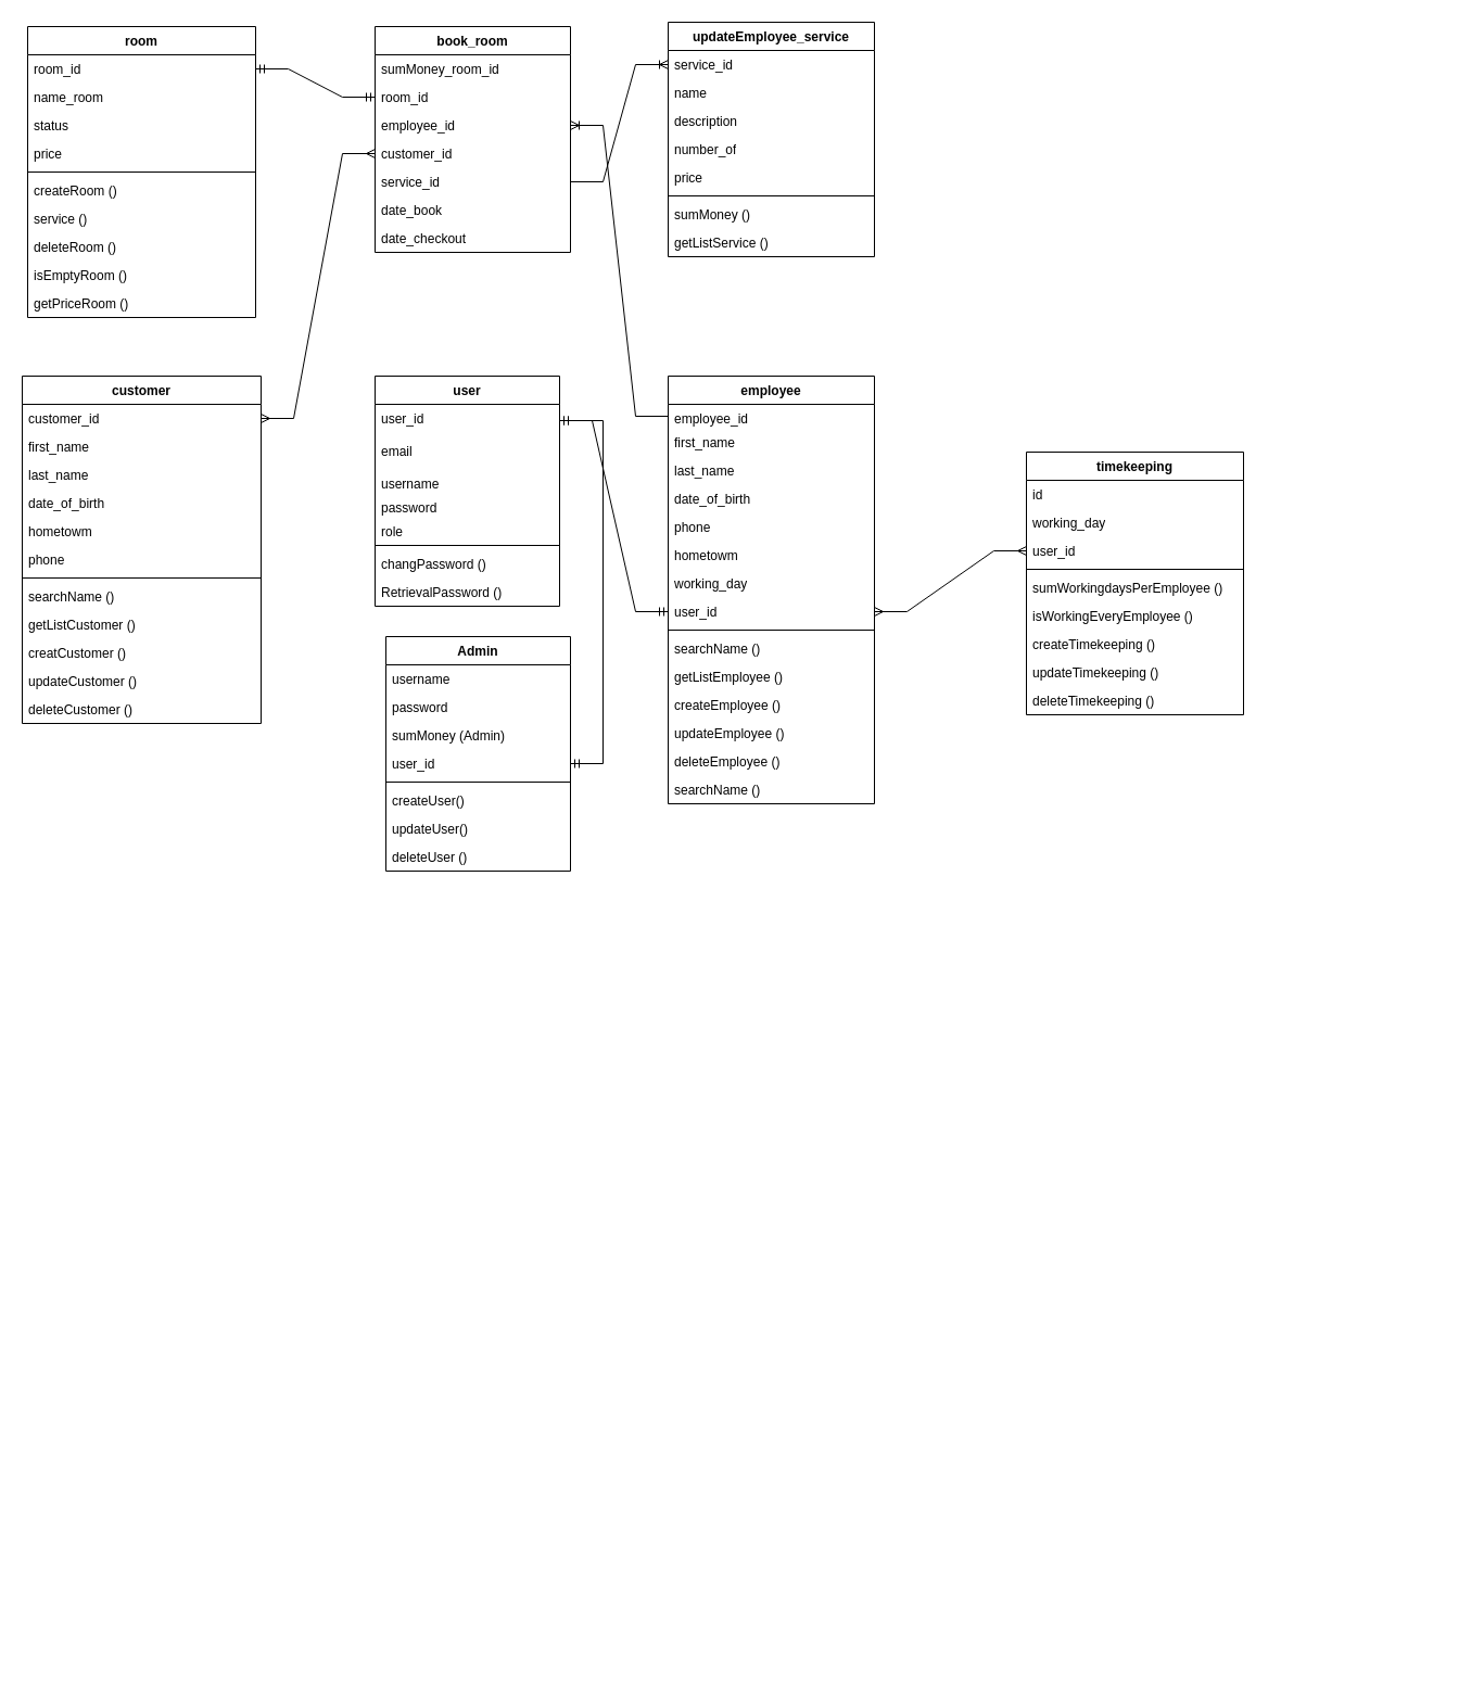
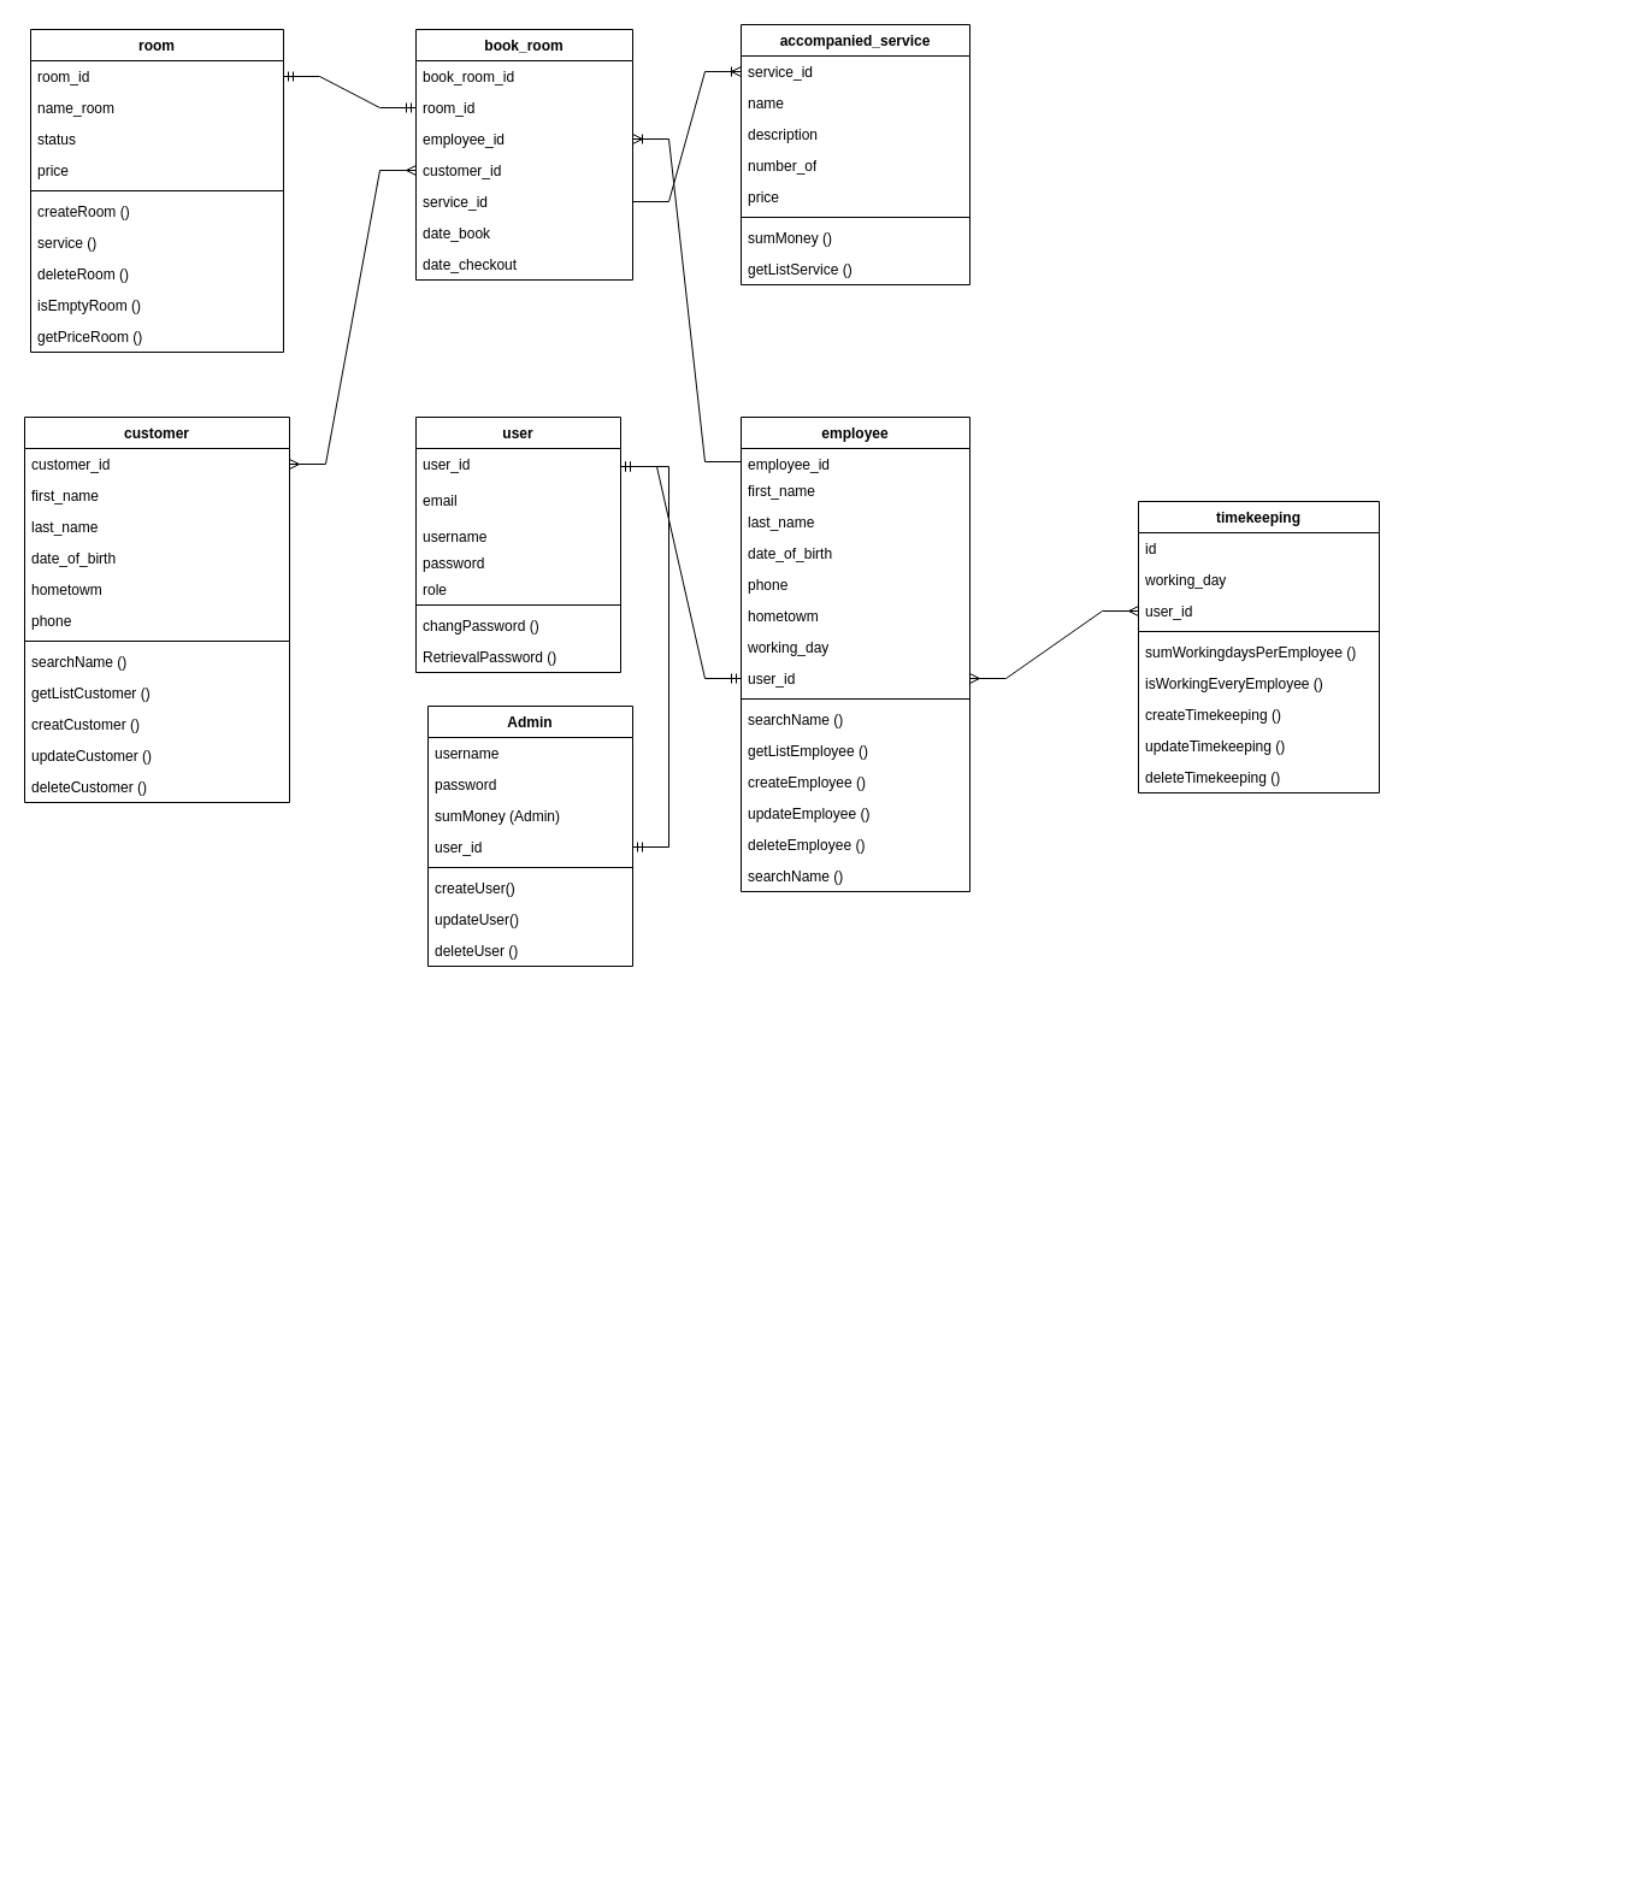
- <mxCell id="64" value="updateEmployee_service" style="swimlane;fontStyle=1;align=center;verticalAlign=top;childLayout=stackLayout;horizontal=1;startSize=26;horizontalStack=0;resizeParent=1;resizeParentMax=0;resizeLast=0;collapsible=1;marginBottom=0;whiteSpace=wrap;html=1;" vertex="1" parent="1"><mxGeometry x="615" y="20" width="190" height="216" as="geometry" /></mxCell>
+ <mxCell id="64" value="accompanied_service" style="swimlane;fontStyle=1;align=center;verticalAlign=top;childLayout=stackLayout;horizontal=1;startSize=26;horizontalStack=0;resizeParent=1;resizeParentMax=0;resizeLast=0;collapsible=1;marginBottom=0;whiteSpace=wrap;html=1;" vertex="1" parent="1"><mxGeometry x="615" y="20" width="190" height="216" as="geometry" /></mxCell>
- <mxCell id="43" value="sumMoney_room_id" style="text;strokeColor=none;fillColor=none;align=left;verticalAlign=top;spacingLeft=4;spacingRight=4;overflow=hidden;rotatable=0;points=[[0,0.5],[1,0.5]];portConstraint=eastwest;whiteSpace=wrap;html=1;" vertex="1" parent="42"><mxGeometry y="26" width="180" height="26" as="geometry" /></mxCell>
+ <mxCell id="43" value="book_room_id" style="text;strokeColor=none;fillColor=none;align=left;verticalAlign=top;spacingLeft=4;spacingRight=4;overflow=hidden;rotatable=0;points=[[0,0.5],[1,0.5]];portConstraint=eastwest;whiteSpace=wrap;html=1;" vertex="1" parent="42"><mxGeometry y="26" width="180" height="26" as="geometry" /></mxCell>
